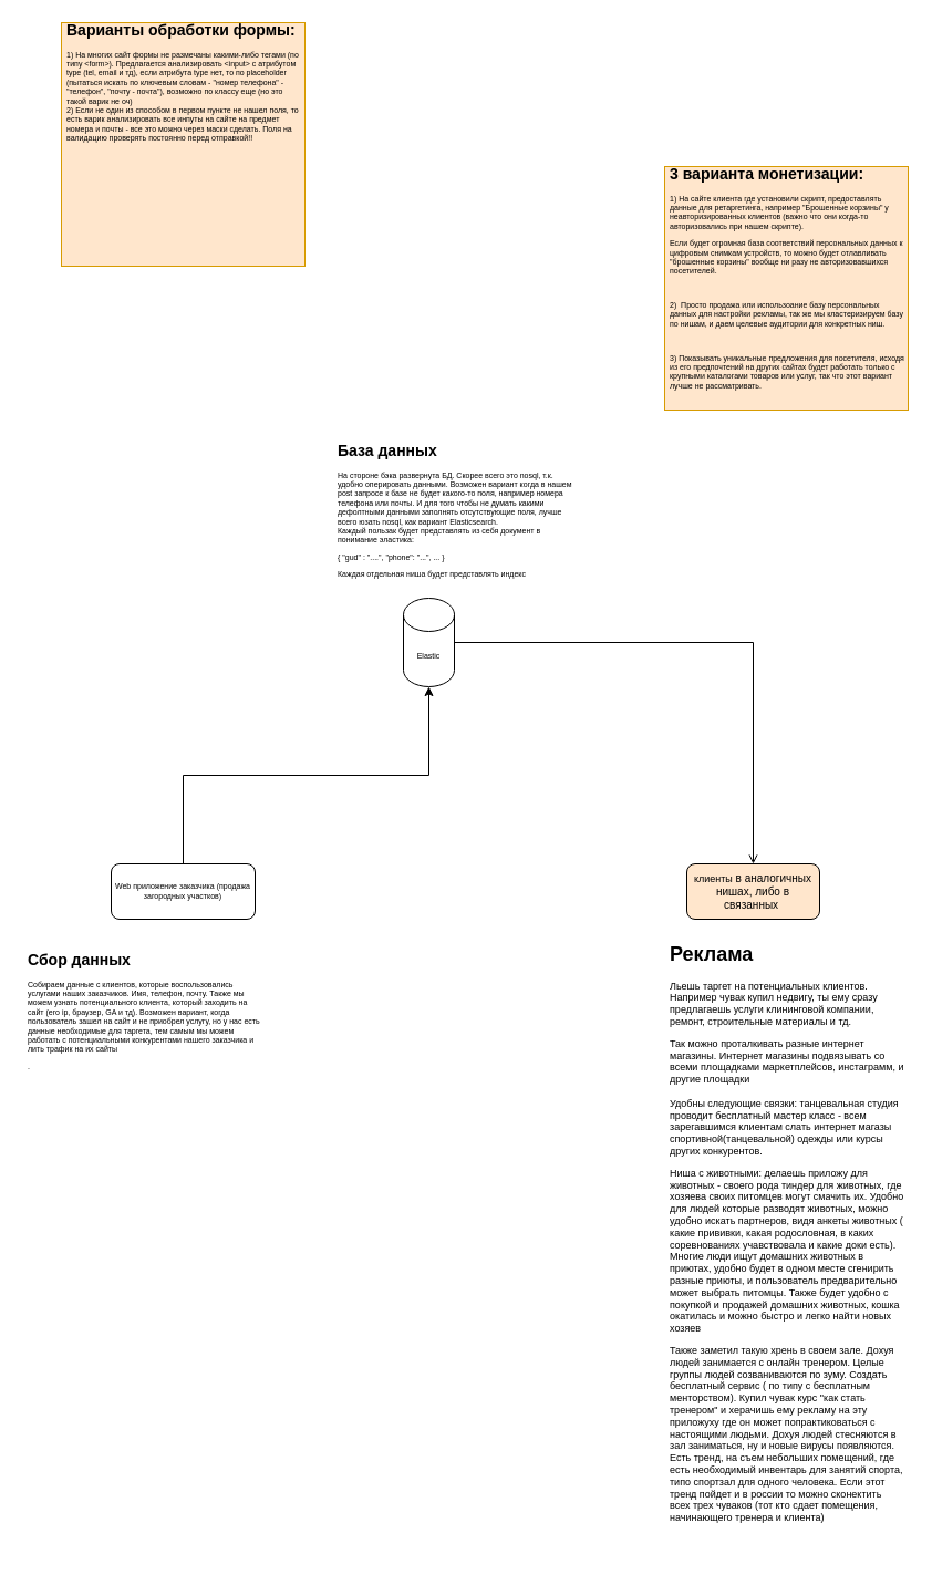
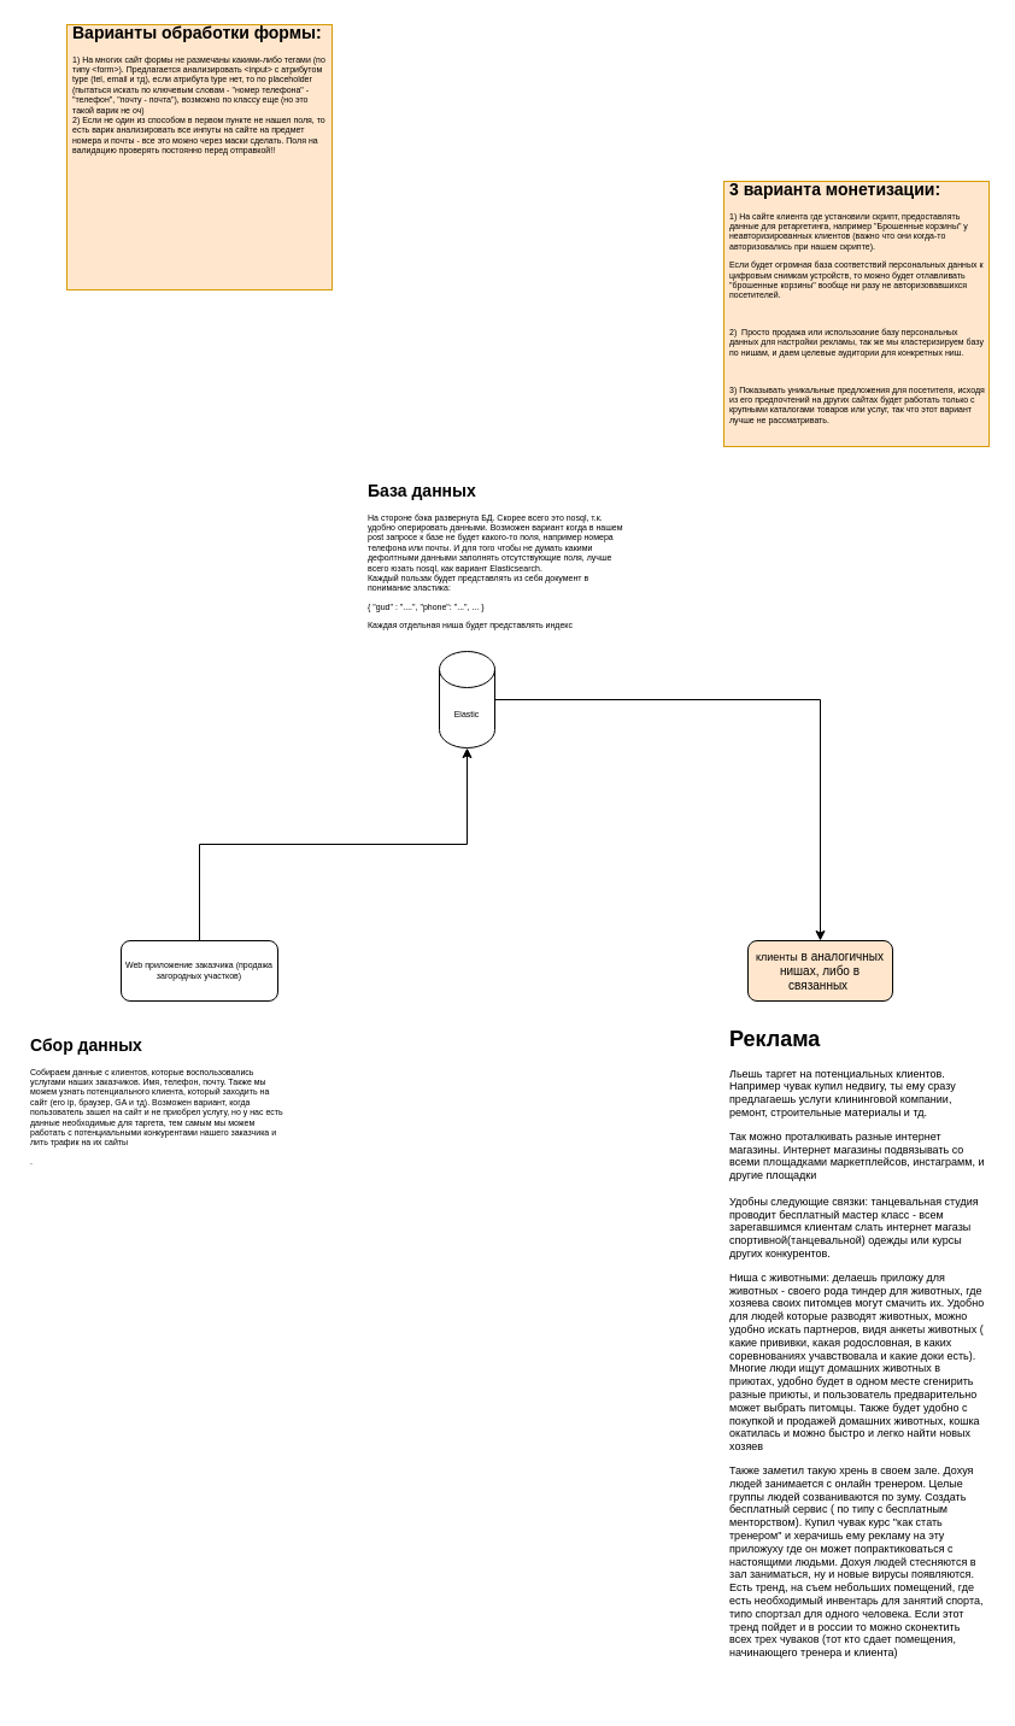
- <mxCell id="5" style="edgeStyle=orthogonalEdgeStyle;rounded=0;orthogonalLoop=1;jettySize=auto;html=1;exitX=1;exitY=0.5;exitDx=0;exitDy=0;exitPerimeter=0;entryX=0.5;entryY=0;entryDx=0;entryDy=0;fontSize=9;endArrow=open;" parent="1" source="6" target="8" edge="1"><mxGeometry relative="1" as="geometry" /></mxCell>
+ <mxCell id="5" style="edgeStyle=orthogonalEdgeStyle;rounded=0;orthogonalLoop=1;jettySize=auto;html=1;exitX=1;exitY=0.5;exitDx=0;exitDy=0;exitPerimeter=0;entryX=0.5;entryY=0;entryDx=0;entryDy=0;fontSize=9;" parent="1" source="6" target="8" edge="1"><mxGeometry relative="1" as="geometry" /></mxCell>
